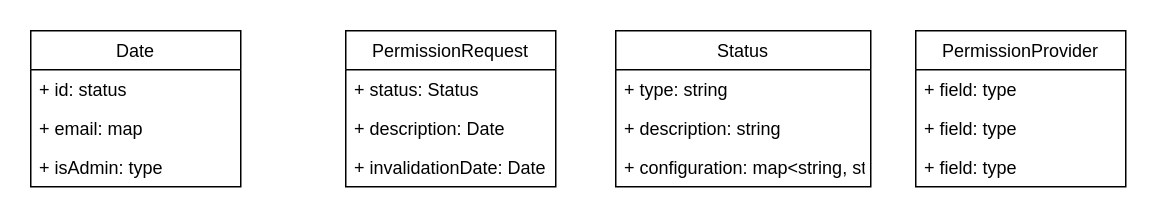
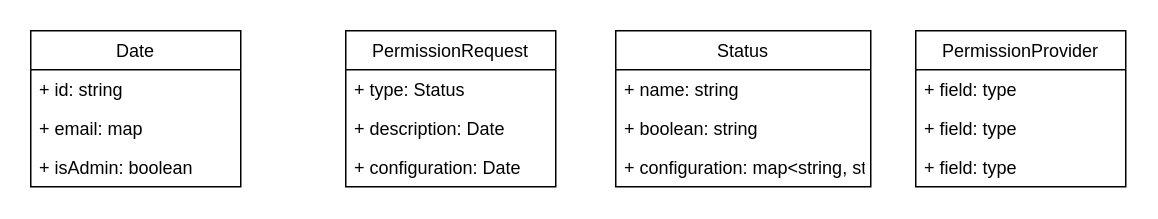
- <mxCell id="3" value="+ id: status" style="text;strokeColor=none;fillColor=none;align=left;verticalAlign=top;spacingLeft=4;spacingRight=4;overflow=hidden;rotatable=0;points=[[0,0.5],[1,0.5]];portConstraint=eastwest;" vertex="1" parent="2"><mxGeometry y="26" width="140" height="26" as="geometry" /></mxCell>
+ <mxCell id="3" value="+ id: string" style="text;strokeColor=none;fillColor=none;align=left;verticalAlign=top;spacingLeft=4;spacingRight=4;overflow=hidden;rotatable=0;points=[[0,0.5],[1,0.5]];portConstraint=eastwest;" vertex="1" parent="2"><mxGeometry y="26" width="140" height="26" as="geometry" /></mxCell>
- <mxCell id="15" value="+ status: Status" style="text;strokeColor=none;fillColor=none;align=left;verticalAlign=top;spacingLeft=4;spacingRight=4;overflow=hidden;rotatable=0;points=[[0,0.5],[1,0.5]];portConstraint=eastwest;" vertex="1" parent="14"><mxGeometry y="26" width="140" height="26" as="geometry" /></mxCell>
+ <mxCell id="15" value="+ type: Status" style="text;strokeColor=none;fillColor=none;align=left;verticalAlign=top;spacingLeft=4;spacingRight=4;overflow=hidden;rotatable=0;points=[[0,0.5],[1,0.5]];portConstraint=eastwest;" vertex="1" parent="14"><mxGeometry y="26" width="140" height="26" as="geometry" /></mxCell>
- <mxCell id="7" value="+ type: string" style="text;strokeColor=none;fillColor=none;align=left;verticalAlign=top;spacingLeft=4;spacingRight=4;overflow=hidden;rotatable=0;points=[[0,0.5],[1,0.5]];portConstraint=eastwest;" vertex="1" parent="6"><mxGeometry y="26" width="170" height="26" as="geometry" /></mxCell>
+ <mxCell id="7" value="+ name: string" style="text;strokeColor=none;fillColor=none;align=left;verticalAlign=top;spacingLeft=4;spacingRight=4;overflow=hidden;rotatable=0;points=[[0,0.5],[1,0.5]];portConstraint=eastwest;" vertex="1" parent="6"><mxGeometry y="26" width="170" height="26" as="geometry" /></mxCell>
- <mxCell id="8" value="+ description: string" style="text;strokeColor=none;fillColor=none;align=left;verticalAlign=top;spacingLeft=4;spacingRight=4;overflow=hidden;rotatable=0;points=[[0,0.5],[1,0.5]];portConstraint=eastwest;" vertex="1" parent="6"><mxGeometry y="52" width="170" height="26" as="geometry" /></mxCell>
+ <mxCell id="8" value="+ boolean: string" style="text;strokeColor=none;fillColor=none;align=left;verticalAlign=top;spacingLeft=4;spacingRight=4;overflow=hidden;rotatable=0;points=[[0,0.5],[1,0.5]];portConstraint=eastwest;" vertex="1" parent="6"><mxGeometry y="52" width="170" height="26" as="geometry" /></mxCell>
- <mxCell id="5" value="+ isAdmin: type" style="text;strokeColor=none;fillColor=none;align=left;verticalAlign=top;spacingLeft=4;spacingRight=4;overflow=hidden;rotatable=0;points=[[0,0.5],[1,0.5]];portConstraint=eastwest;" vertex="1" parent="2"><mxGeometry y="78" width="140" height="26" as="geometry" /></mxCell>
+ <mxCell id="5" value="+ isAdmin: boolean" style="text;strokeColor=none;fillColor=none;align=left;verticalAlign=top;spacingLeft=4;spacingRight=4;overflow=hidden;rotatable=0;points=[[0,0.5],[1,0.5]];portConstraint=eastwest;" vertex="1" parent="2"><mxGeometry y="78" width="140" height="26" as="geometry" /></mxCell>
- <mxCell id="17" value="+ invalidationDate: Date" style="text;strokeColor=none;fillColor=none;align=left;verticalAlign=top;spacingLeft=4;spacingRight=4;overflow=hidden;rotatable=0;points=[[0,0.5],[1,0.5]];portConstraint=eastwest;" vertex="1" parent="14"><mxGeometry y="78" width="140" height="26" as="geometry" /></mxCell>
+ <mxCell id="17" value="+ configuration: Date" style="text;strokeColor=none;fillColor=none;align=left;verticalAlign=top;spacingLeft=4;spacingRight=4;overflow=hidden;rotatable=0;points=[[0,0.5],[1,0.5]];portConstraint=eastwest;" vertex="1" parent="14"><mxGeometry y="78" width="140" height="26" as="geometry" /></mxCell>
